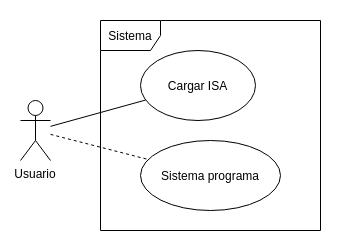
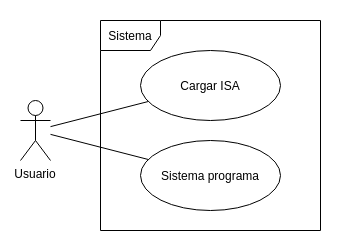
- <mxCell id="6" value="Cargar ISA" style="ellipse;fontColor=default;labelBackgroundColor=default;" vertex="1" parent="1"><mxGeometry x="140" y="50" width="115" height="70" as="geometry" /></mxCell>
+ <mxCell id="6" value="Cargar ISA" style="ellipse;fontColor=default;labelBackgroundColor=default;" vertex="1" parent="1"><mxGeometry x="140" y="50" width="140" height="70" as="geometry" /></mxCell>
- <mxCell id="3" value="" style="rounded=0;orthogonalLoop=1;jettySize=auto;endArrow=none;endFill=0;fontColor=default;labelBackgroundColor=default;dashed=1;" edge="1" parent="1" source="4" target="7"><mxGeometry relative="1" as="geometry" /></mxCell>
+ <mxCell id="3" value="" style="rounded=0;orthogonalLoop=1;jettySize=auto;endArrow=none;endFill=0;fontColor=default;labelBackgroundColor=default;" edge="1" parent="1" source="4" target="7"><mxGeometry relative="1" as="geometry" /></mxCell>
